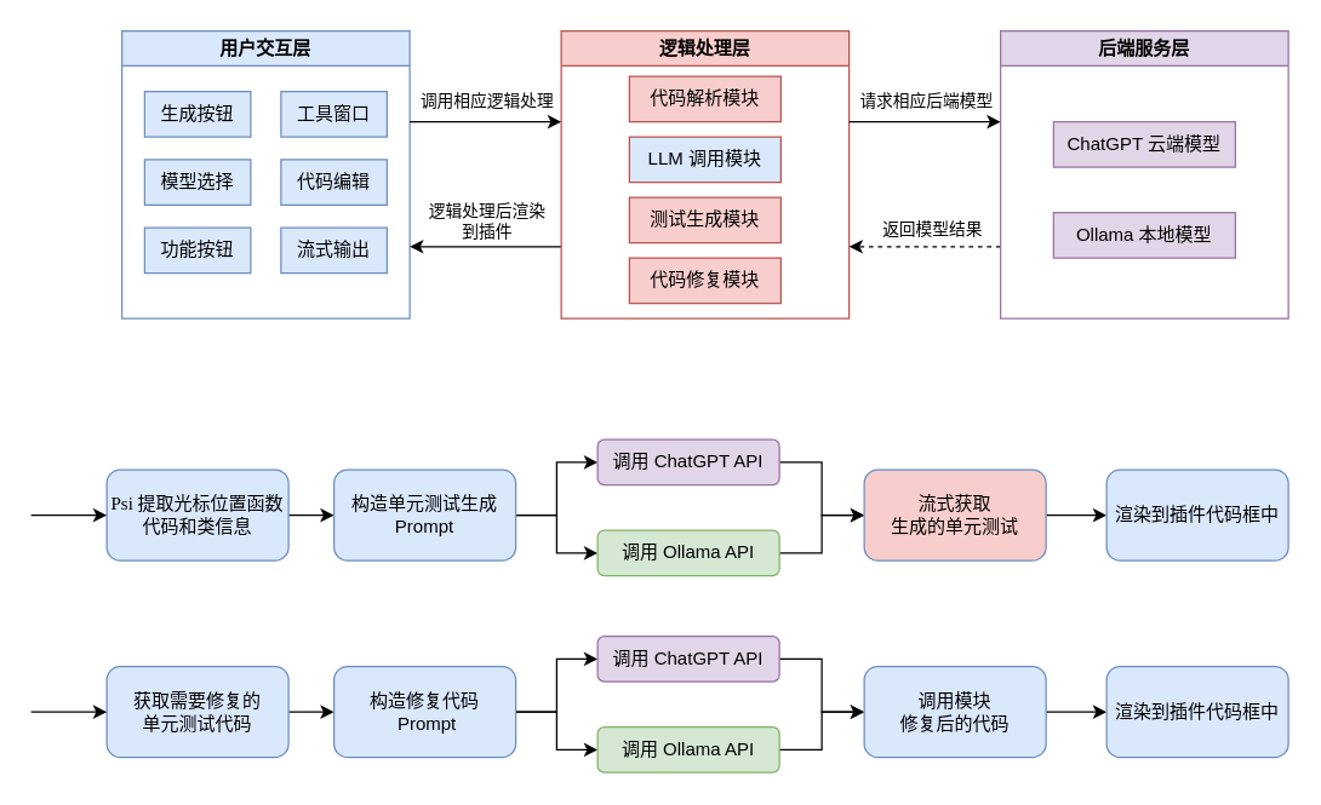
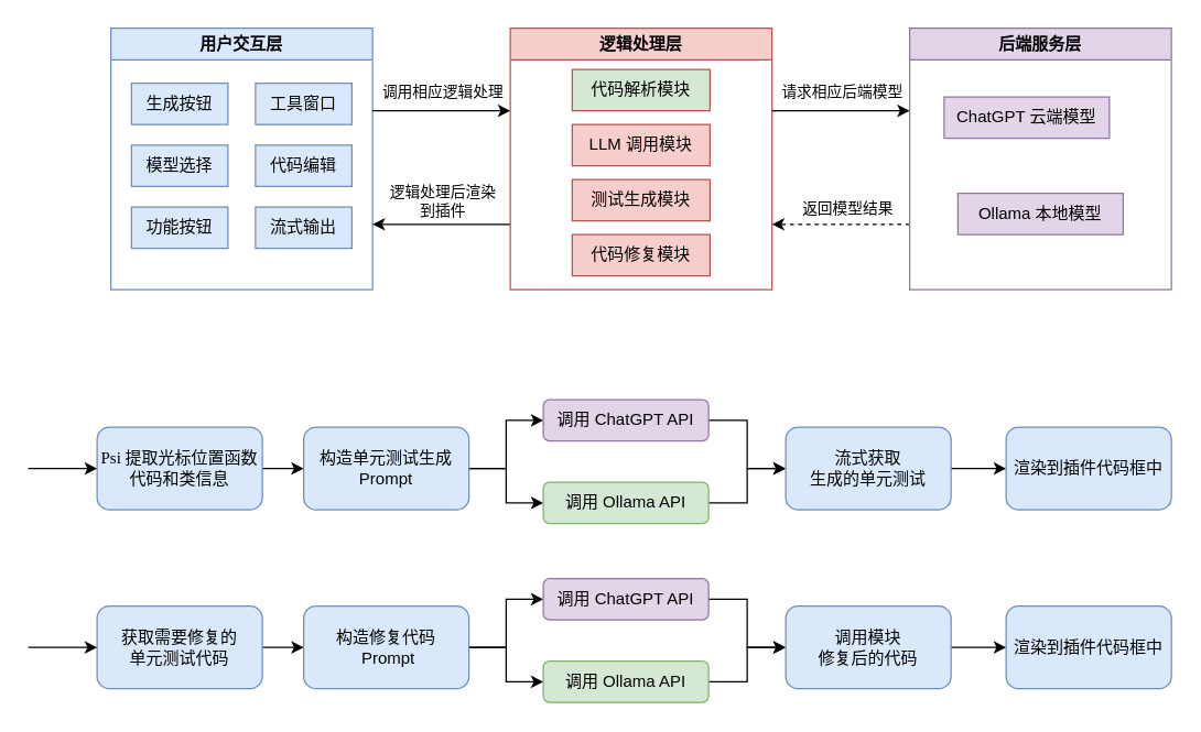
- <mxCell id="38" value="代码解析模块" style="rounded=0;whiteSpace=wrap;html=1;fillColor=#f8cecc;strokeColor=#b85450;" vertex="1" parent="37"><mxGeometry x="45" y="30" width="100" height="30" as="geometry" /></mxCell>
+ <mxCell id="38" value="代码解析模块" style="rounded=0;whiteSpace=wrap;html=1;fillColor=#d5e8d4;strokeColor=#b85450;" vertex="1" parent="37"><mxGeometry x="45" y="30" width="100" height="30" as="geometry" /></mxCell>
- <mxCell id="45" value="ChatGPT 云端模型" style="rounded=0;whiteSpace=wrap;html=1;fillColor=#e1d5e7;strokeColor=#9673a6;" vertex="1" parent="44"><mxGeometry x="35" y="60" width="120" height="30" as="geometry" /></mxCell>
+ <mxCell id="45" value="ChatGPT 云端模型" style="rounded=0;whiteSpace=wrap;html=1;fillColor=#e1d5e7;strokeColor=#9673a6;" vertex="1" parent="44"><mxGeometry x="25" y="50" width="120" height="30" as="geometry" /></mxCell>
- <mxCell id="39" value="LLM 调用模块" style="rounded=0;whiteSpace=wrap;html=1;fillColor=#dae8fc;strokeColor=#b85450;" vertex="1" parent="37"><mxGeometry x="45" y="70" width="100" height="30" as="geometry" /></mxCell>
+ <mxCell id="39" value="LLM 调用模块" style="rounded=0;whiteSpace=wrap;html=1;fillColor=#f8cecc;strokeColor=#b85450;" vertex="1" parent="37"><mxGeometry x="45" y="70" width="100" height="30" as="geometry" /></mxCell>
- <mxCell id="13" value="&lt;div&gt;流式获取&lt;/div&gt;&lt;div&gt;生成的单元测试&lt;/div&gt;" style="rounded=1;whiteSpace=wrap;html=1;fillColor=#f8cecc;strokeColor=#6c8ebf;" vertex="1" parent="1"><mxGeometry x="570" y="310" width="120" height="60" as="geometry" /></mxCell>
+ <mxCell id="13" value="&lt;div&gt;流式获取&lt;/div&gt;&lt;div&gt;生成的单元测试&lt;/div&gt;" style="rounded=1;whiteSpace=wrap;html=1;fillColor=#dae8fc;strokeColor=#6c8ebf;" vertex="1" parent="1"><mxGeometry x="570" y="310" width="120" height="60" as="geometry" /></mxCell>
